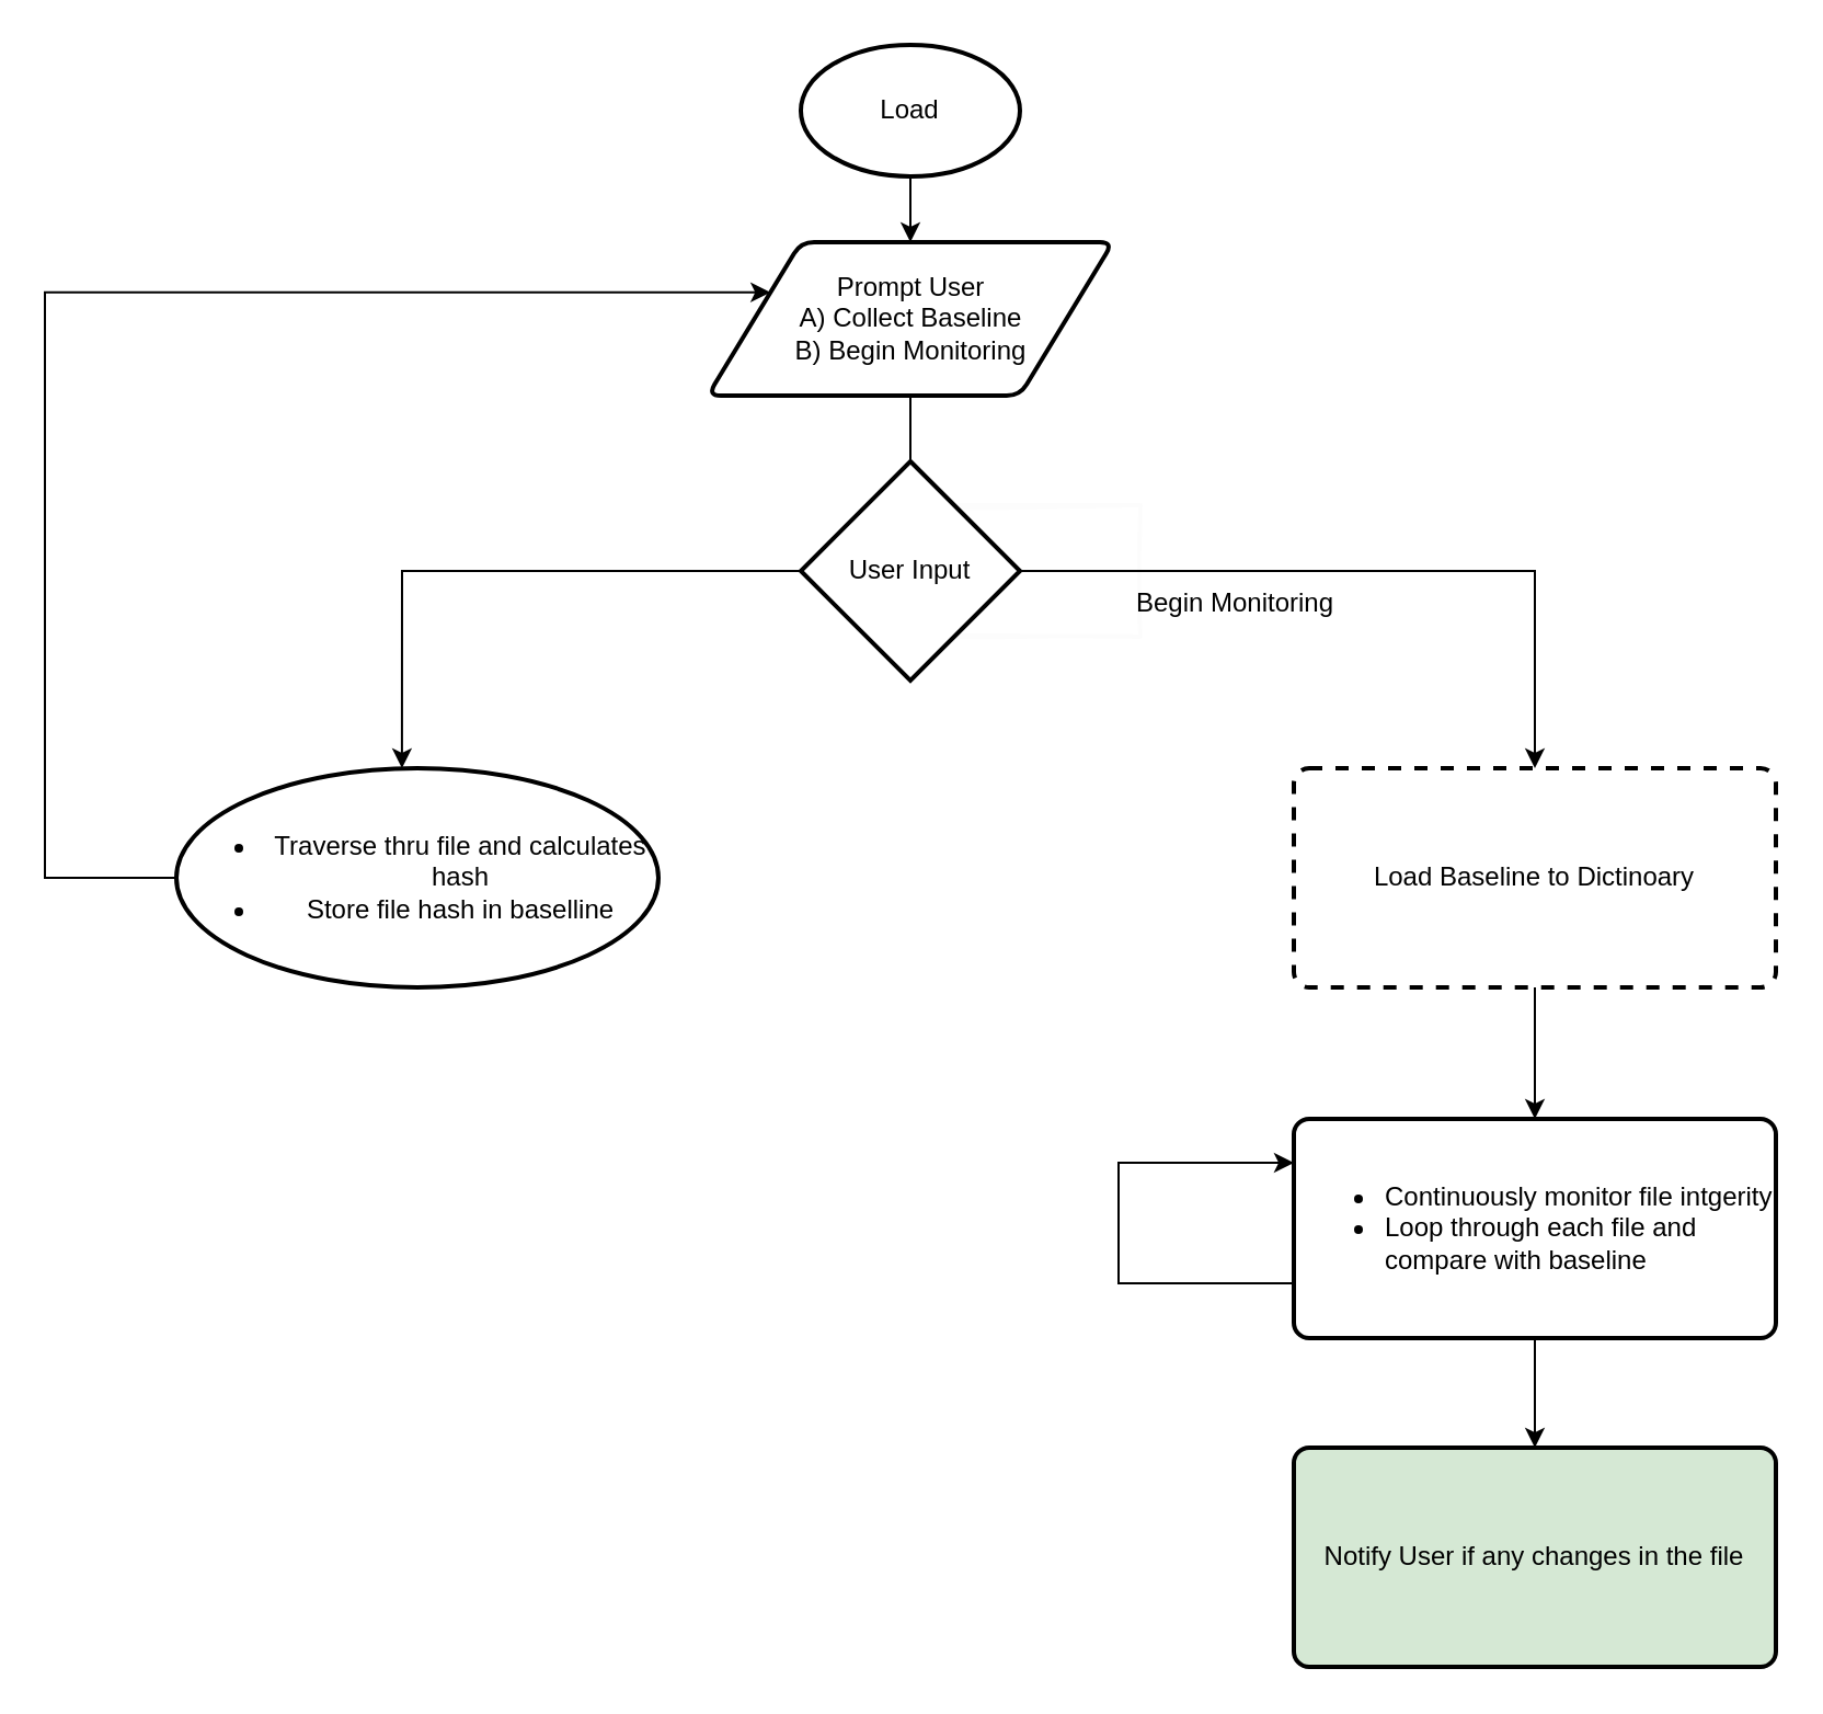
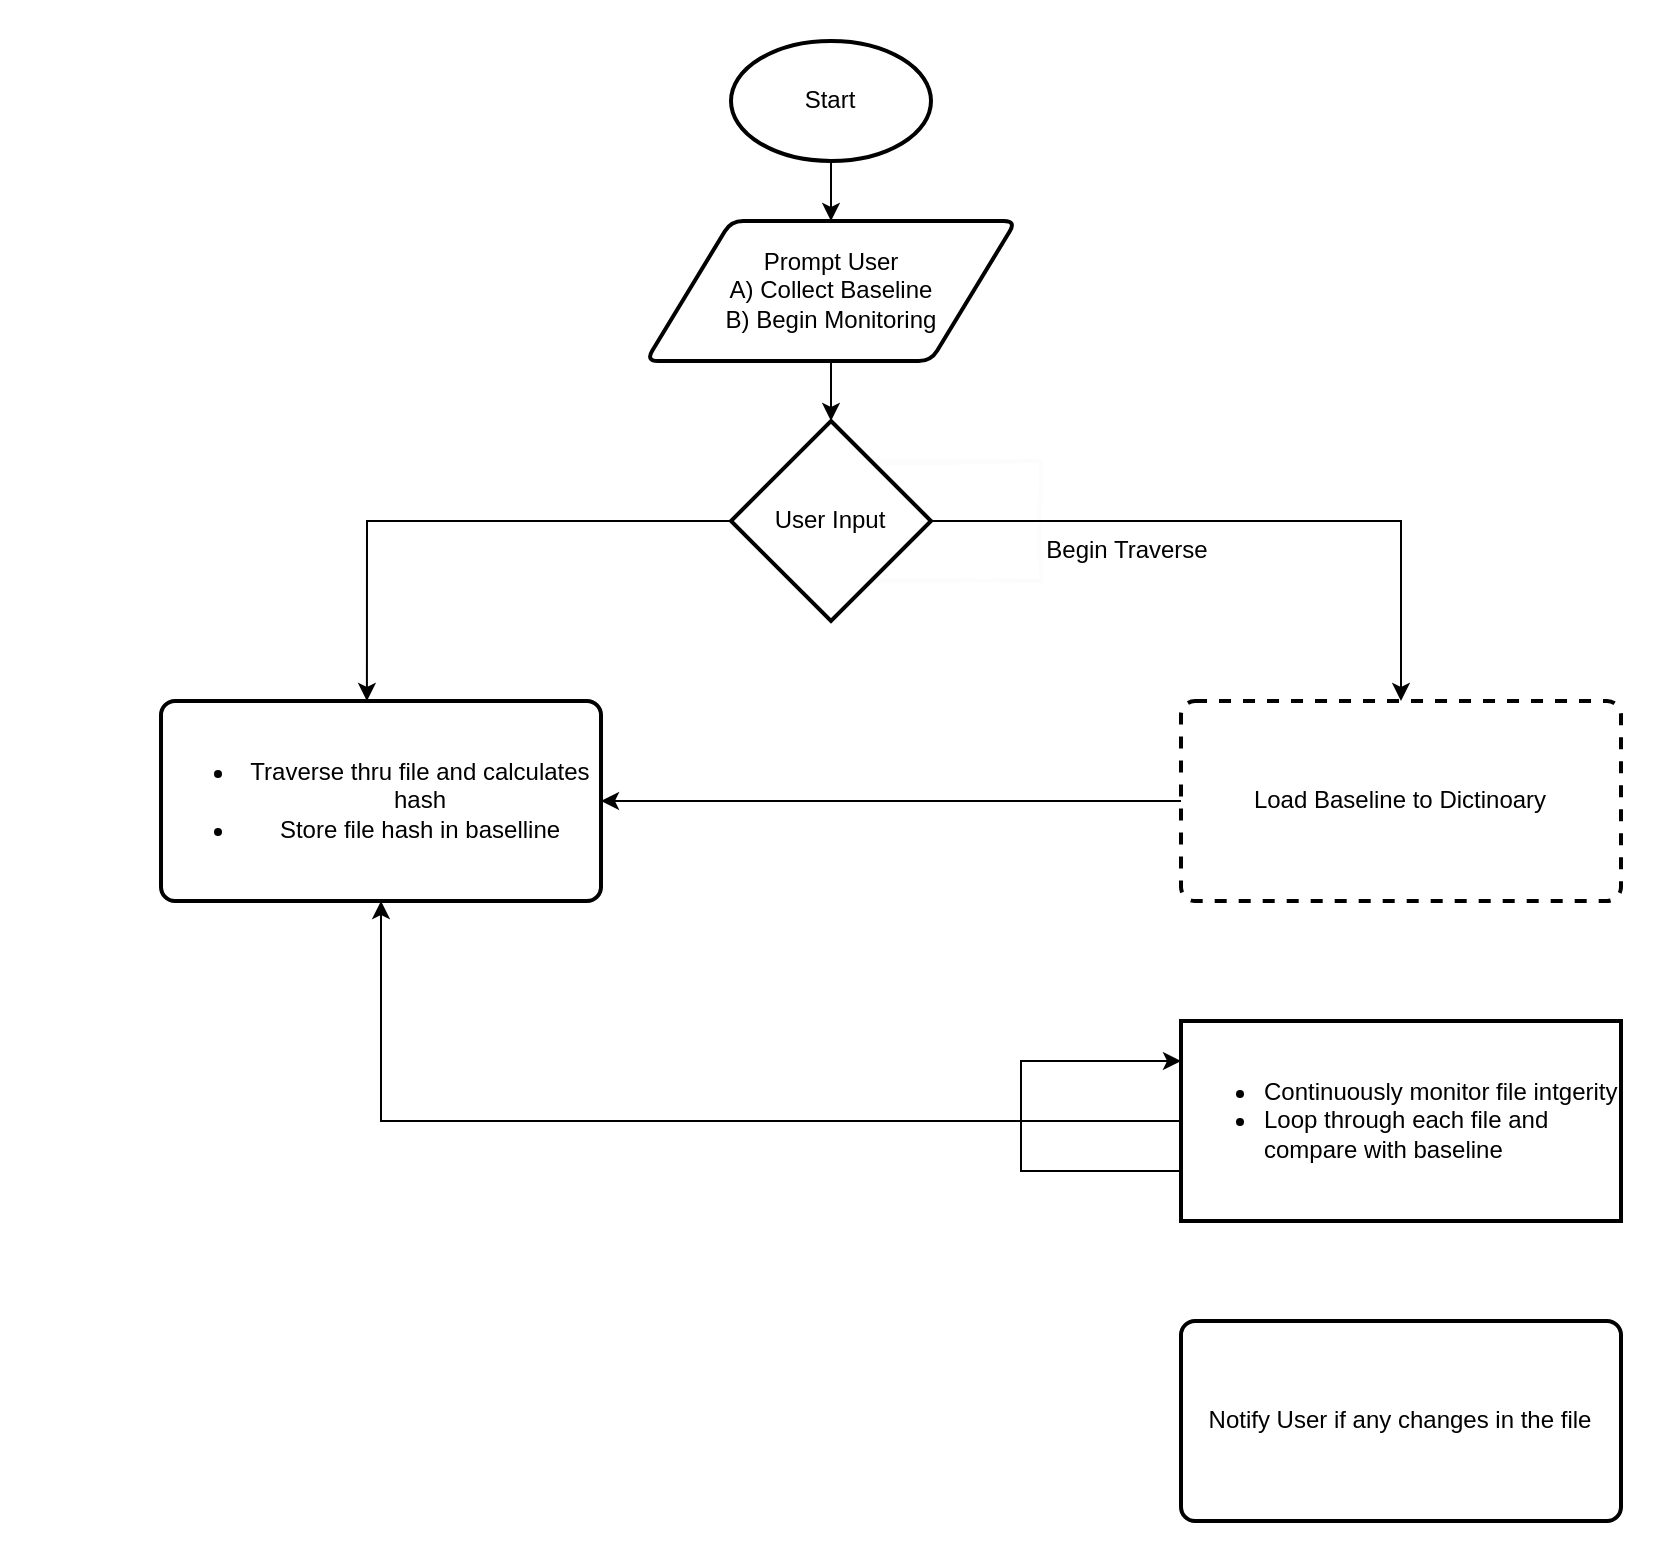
- <mxCell id="5" value="Load" style="strokeWidth=2;html=1;shape=mxgraph.flowchart.start_1;whiteSpace=wrap;" vertex="1" parent="1"><mxGeometry x="365" y="20" width="100" height="60" as="geometry" /></mxCell>
+ <mxCell id="5" value="Start" style="strokeWidth=2;html=1;shape=mxgraph.flowchart.start_1;whiteSpace=wrap;" vertex="1" parent="1"><mxGeometry x="365" y="20" width="100" height="60" as="geometry" /></mxCell>
- <mxCell id="11" style="edgeStyle=orthogonalEdgeStyle;rounded=0;orthogonalLoop=1;jettySize=auto;html=1;entryX=0;entryY=0.25;entryDx=0;entryDy=0;" edge="1" parent="1" source="12" target="7"><mxGeometry relative="1" as="geometry"><mxPoint x="-40" y="400" as="targetPoint" /><Array as="points"><mxPoint x="20" y="400" /><mxPoint x="20" y="133" /></Array></mxGeometry></mxCell>
- <mxCell id="6" style="edgeStyle=orthogonalEdgeStyle;rounded=0;orthogonalLoop=1;jettySize=auto;html=1;exitX=0.5;exitY=1;exitDx=0;exitDy=0;entryX=0.5;entryY=0;entryDx=0;entryDy=0;entryPerimeter=0;endArrow=none;" edge="1" parent="1" source="7" target="10"><mxGeometry relative="1" as="geometry" /></mxCell>
+ <mxCell id="6" style="edgeStyle=orthogonalEdgeStyle;rounded=0;orthogonalLoop=1;jettySize=auto;html=1;exitX=0.5;exitY=1;exitDx=0;exitDy=0;entryX=0.5;entryY=0;entryDx=0;entryDy=0;entryPerimeter=0;" edge="1" parent="1" source="7" target="10"><mxGeometry relative="1" as="geometry" /></mxCell>
- <mxCell id="19" value="Begin Monitoring" style="text;html=1;align=center;verticalAlign=middle;resizable=0;points=[];autosize=1;strokeColor=none;fillColor=none;" vertex="1" parent="1"><mxGeometry x="507.5" y="260" width="110" height="30" as="geometry" /></mxCell>
+ <mxCell id="19" value="Begin Traverse" style="text;html=1;align=center;verticalAlign=middle;resizable=0;points=[];autosize=1;strokeColor=none;fillColor=none;" vertex="1" parent="1"><mxGeometry x="507.5" y="260" width="110" height="30" as="geometry" /></mxCell>
- <mxCell id="12" value="&lt;div style=&quot;&quot;&gt;&lt;ul&gt;&lt;li&gt;&lt;span style=&quot;background-color: initial;&quot;&gt;Traverse thru file and calculates hash&lt;/span&gt;&lt;/li&gt;&lt;li&gt;&lt;span style=&quot;background-color: initial;&quot;&gt;Store file hash in baselline&lt;/span&gt;&lt;br&gt;&lt;/li&gt;&lt;/ul&gt;&lt;/div&gt;" style="ellipse;whiteSpace=wrap;html=1;absoluteArcSize=1;arcSize=14;strokeWidth=2;align=center;" vertex="1" parent="1"><mxGeometry x="80" y="350" width="220" height="100" as="geometry" /></mxCell>
+ <mxCell id="12" value="&lt;div style=&quot;&quot;&gt;&lt;ul&gt;&lt;li&gt;&lt;span style=&quot;background-color: initial;&quot;&gt;Traverse thru file and calculates hash&lt;/span&gt;&lt;/li&gt;&lt;li&gt;&lt;span style=&quot;background-color: initial;&quot;&gt;Store file hash in baselline&lt;/span&gt;&lt;br&gt;&lt;/li&gt;&lt;/ul&gt;&lt;/div&gt;" style="rounded=1;whiteSpace=wrap;html=1;absoluteArcSize=1;arcSize=14;strokeWidth=2;align=center;" vertex="1" parent="1"><mxGeometry x="80" y="350" width="220" height="100" as="geometry" /></mxCell>
- <mxCell id="13" style="edgeStyle=orthogonalEdgeStyle;rounded=0;orthogonalLoop=1;jettySize=auto;html=1;entryX=0.5;entryY=0;entryDx=0;entryDy=0;" edge="1" parent="1" source="14" target="17"><mxGeometry relative="1" as="geometry" /></mxCell>
+ <mxCell id="13" style="edgeStyle=orthogonalEdgeStyle;rounded=0;orthogonalLoop=1;jettySize=auto;html=1;" edge="1" parent="1" source="14" target="12"><mxGeometry relative="1" as="geometry" /></mxCell>
- <mxCell id="17" value="&lt;div style=&quot;&quot;&gt;&lt;ul&gt;&lt;li&gt;&lt;span style=&quot;background-color: initial;&quot;&gt;Continuously monitor file intgerity&lt;/span&gt;&lt;/li&gt;&lt;li&gt;&lt;span style=&quot;background-color: initial;&quot;&gt;Loop through each file and compare with baseline&lt;/span&gt;&lt;/li&gt;&lt;/ul&gt;&lt;/div&gt;" style="rounded=1;whiteSpace=wrap;html=1;absoluteArcSize=1;arcSize=14;strokeWidth=2;align=left;" vertex="1" parent="1"><mxGeometry x="590" y="510" width="220" height="100" as="geometry" /></mxCell>
+ <mxCell id="17" value="&lt;div style=&quot;&quot;&gt;&lt;ul&gt;&lt;li&gt;&lt;span style=&quot;background-color: initial;&quot;&gt;Continuously monitor file intgerity&lt;/span&gt;&lt;/li&gt;&lt;li&gt;&lt;span style=&quot;background-color: initial;&quot;&gt;Loop through each file and compare with baseline&lt;/span&gt;&lt;/li&gt;&lt;/ul&gt;&lt;/div&gt;" style="whiteSpace=wrap;html=1;absoluteArcSize=1;arcSize=14;strokeWidth=2;align=left;rounded=0;" vertex="1" parent="1"><mxGeometry x="590" y="510" width="220" height="100" as="geometry" /></mxCell>
- <mxCell id="16" style="edgeStyle=orthogonalEdgeStyle;rounded=0;orthogonalLoop=1;jettySize=auto;html=1;entryX=0.5;entryY=0;entryDx=0;entryDy=0;" edge="1" parent="1" source="17" target="18"><mxGeometry relative="1" as="geometry" /></mxCell>
+ <mxCell id="16" style="edgeStyle=orthogonalEdgeStyle;rounded=0;orthogonalLoop=1;jettySize=auto;html=1;" edge="1" parent="1" source="17" target="12"><mxGeometry relative="1" as="geometry" /></mxCell>
- <mxCell id="18" value="&lt;div style=&quot;text-align: left;&quot;&gt;&lt;span style=&quot;background-color: initial;&quot;&gt;Notify User if any changes in the file&lt;/span&gt;&lt;br&gt;&lt;/div&gt;" style="rounded=1;whiteSpace=wrap;html=1;absoluteArcSize=1;arcSize=14;strokeWidth=2;fillColor=#d5e8d4;" vertex="1" parent="1"><mxGeometry x="590" y="660" width="220" height="100" as="geometry" /></mxCell>
+ <mxCell id="18" value="&lt;div style=&quot;text-align: left;&quot;&gt;&lt;span style=&quot;background-color: initial;&quot;&gt;Notify User if any changes in the file&lt;/span&gt;&lt;br&gt;&lt;/div&gt;" style="rounded=1;whiteSpace=wrap;html=1;absoluteArcSize=1;arcSize=14;strokeWidth=2;" vertex="1" parent="1"><mxGeometry x="590" y="660" width="220" height="100" as="geometry" /></mxCell>
